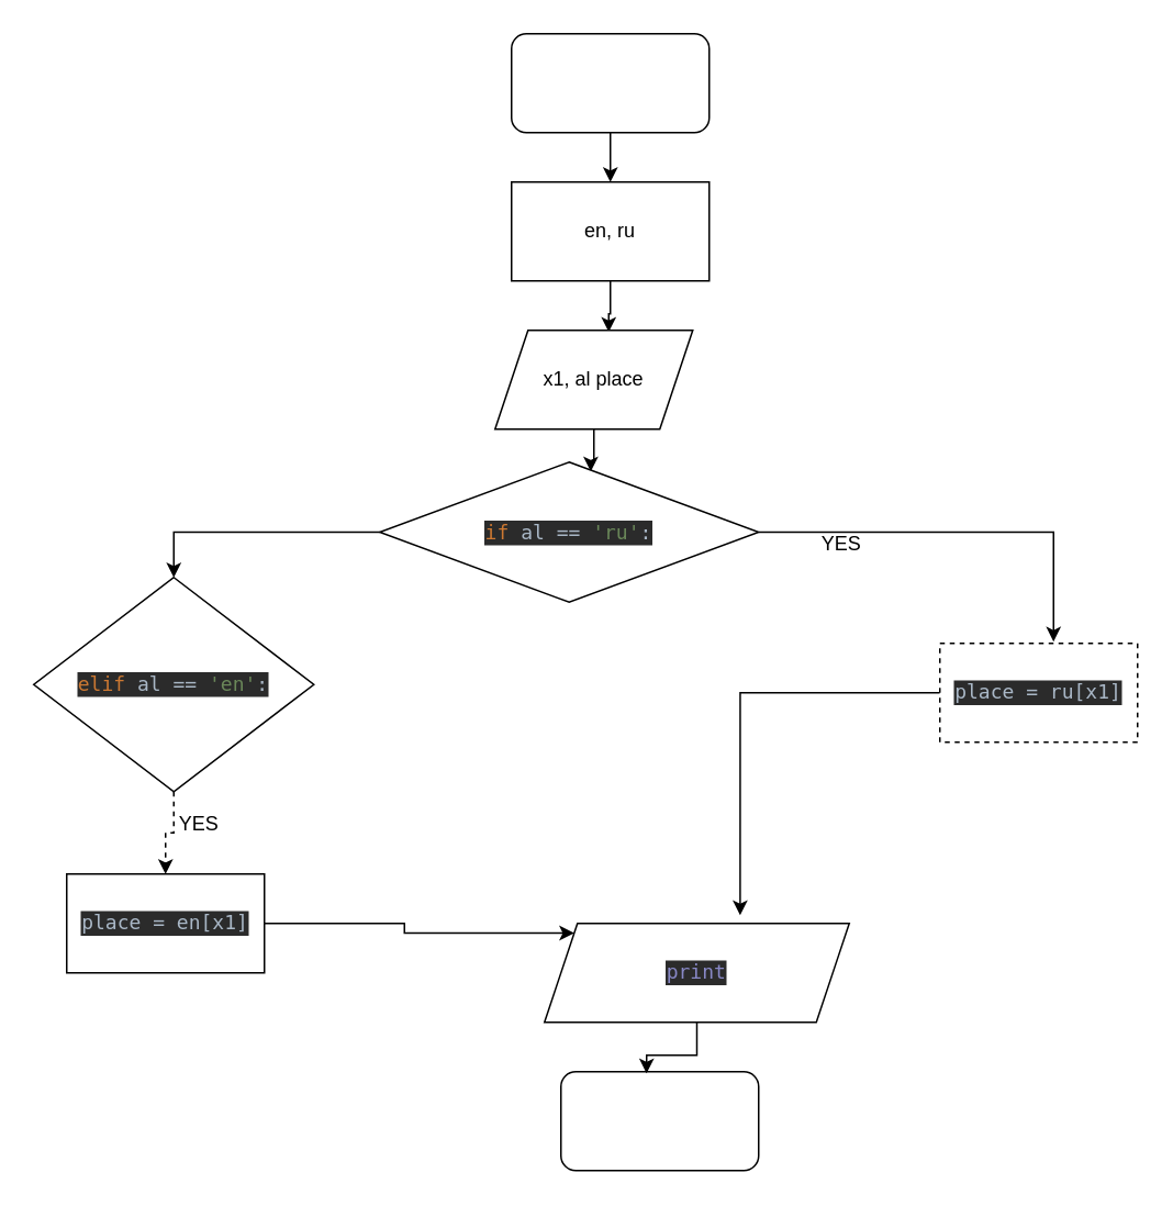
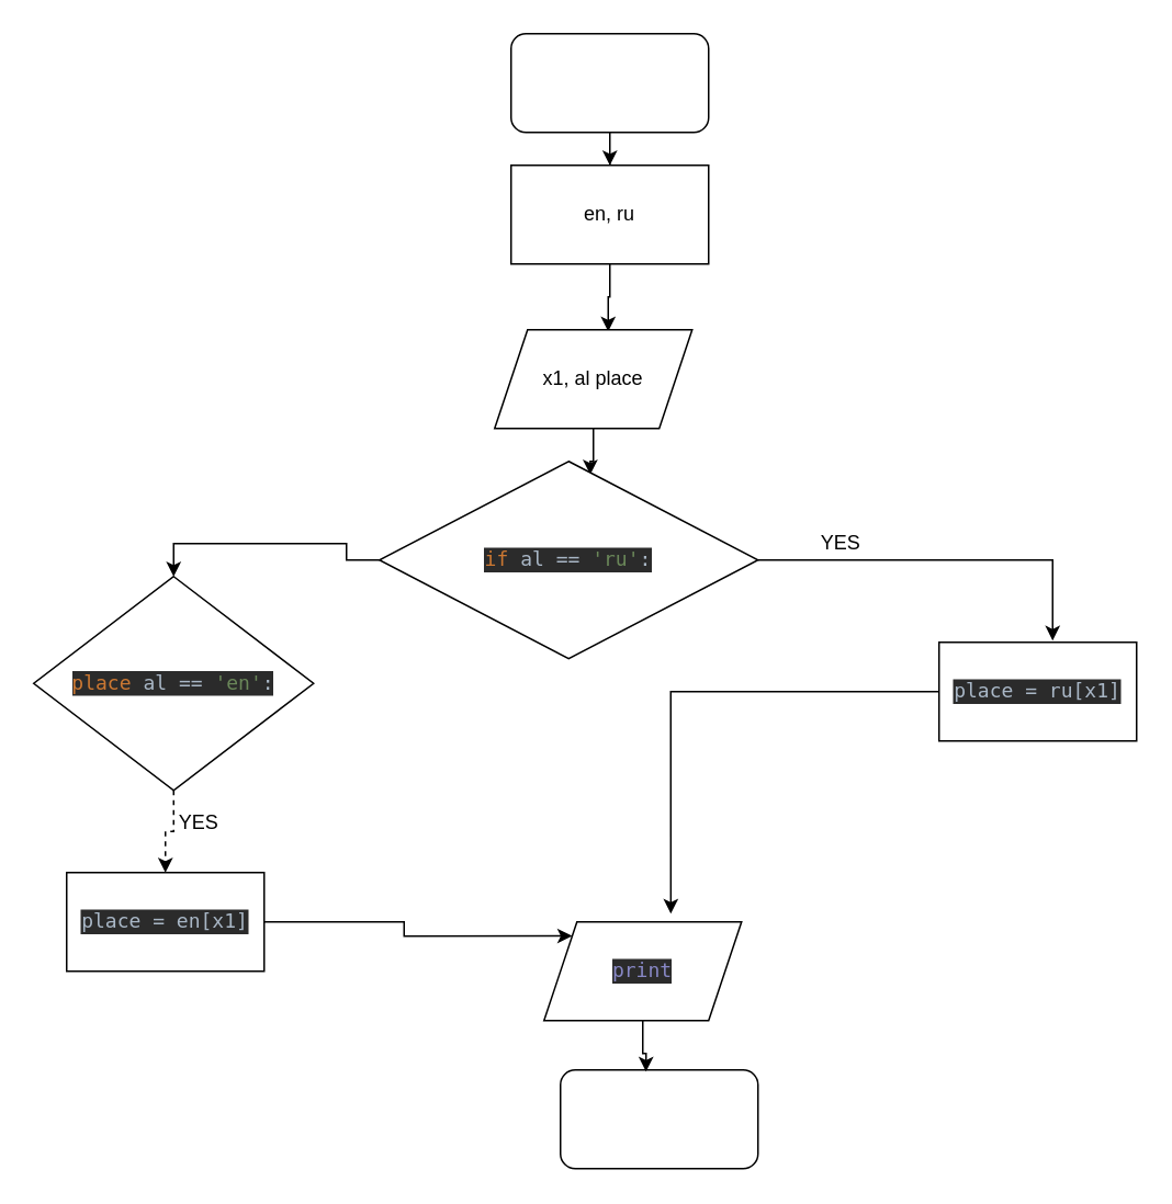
- <mxCell id="6" value="en, ru" style="rounded=0;whiteSpace=wrap;html=1;" vertex="1" parent="1"><mxGeometry x="310" y="110" width="120" height="60" as="geometry" /></mxCell>
+ <mxCell id="6" value="en, ru" style="rounded=0;whiteSpace=wrap;html=1;" vertex="1" parent="1"><mxGeometry x="310" y="100" width="120" height="60" as="geometry" /></mxCell>
- <mxCell id="11" value="&lt;pre style=&quot;background-color: #2b2b2b ; color: #a9b7c6 ; font-family: &amp;#34;jetbrains mono&amp;#34; , monospace ; font-size: 9 8pt&quot;&gt;&lt;span style=&quot;color: #cc7832&quot;&gt;if &lt;/span&gt;al == &lt;span style=&quot;color: #6a8759&quot;&gt;'ru'&lt;/span&gt;:&lt;/pre&gt;" style="rhombus;whiteSpace=wrap;html=1;" vertex="1" parent="1"><mxGeometry x="230" y="280" width="230" height="85" as="geometry" /></mxCell>
+ <mxCell id="11" value="&lt;pre style=&quot;background-color: #2b2b2b ; color: #a9b7c6 ; font-family: &amp;#34;jetbrains mono&amp;#34; , monospace ; font-size: 9 8pt&quot;&gt;&lt;span style=&quot;color: #cc7832&quot;&gt;if &lt;/span&gt;al == &lt;span style=&quot;color: #6a8759&quot;&gt;'ru'&lt;/span&gt;:&lt;/pre&gt;" style="rhombus;whiteSpace=wrap;html=1;" vertex="1" parent="1"><mxGeometry x="230" y="280" width="230" height="120" as="geometry" /></mxCell>
- <mxCell id="17" value="&lt;pre style=&quot;background-color: #2b2b2b ; color: #a9b7c6 ; font-family: &amp;#34;jetbrains mono&amp;#34; , monospace ; font-size: 9 8pt&quot;&gt;&lt;span style=&quot;color: #cc7832&quot;&gt;elif &lt;/span&gt;al == &lt;span style=&quot;color: #6a8759&quot;&gt;'en'&lt;/span&gt;:&lt;/pre&gt;" style="rhombus;whiteSpace=wrap;html=1;" vertex="1" parent="1"><mxGeometry x="20" y="350" width="170" height="130" as="geometry" /></mxCell>
+ <mxCell id="17" value="&lt;pre style=&quot;background-color: #2b2b2b ; color: #a9b7c6 ; font-family: &amp;#34;jetbrains mono&amp;#34; , monospace ; font-size: 9 8pt&quot;&gt;&lt;span style=&quot;color: #cc7832&quot;&gt;place &lt;/span&gt;al == &lt;span style=&quot;color: #6a8759&quot;&gt;'en'&lt;/span&gt;:&lt;/pre&gt;" style="rhombus;whiteSpace=wrap;html=1;" vertex="1" parent="1"><mxGeometry x="20" y="350" width="170" height="130" as="geometry" /></mxCell>
- <mxCell id="13" value="&lt;pre style=&quot;background-color: #2b2b2b ; color: #a9b7c6 ; font-family: &amp;#34;jetbrains mono&amp;#34; , monospace ; font-size: 9 8pt&quot;&gt;place = ru[x1]&lt;/pre&gt;" style="rounded=0;whiteSpace=wrap;html=1;dashed=1;" vertex="1" parent="1"><mxGeometry x="570" y="390" width="120" height="60" as="geometry" /></mxCell>
+ <mxCell id="13" value="&lt;pre style=&quot;background-color: #2b2b2b ; color: #a9b7c6 ; font-family: &amp;#34;jetbrains mono&amp;#34; , monospace ; font-size: 9 8pt&quot;&gt;place = ru[x1]&lt;/pre&gt;" style="rounded=0;whiteSpace=wrap;html=1;" vertex="1" parent="1"><mxGeometry x="570" y="390" width="120" height="60" as="geometry" /></mxCell>
- <mxCell id="19" value="&lt;pre style=&quot;background-color: #2b2b2b ; color: #a9b7c6 ; font-family: &amp;#34;jetbrains mono&amp;#34; , monospace ; font-size: 9 8pt&quot;&gt;&lt;span style=&quot;color: #8888c6&quot;&gt;print&lt;/span&gt;&lt;/pre&gt;" style="shape=parallelogram;perimeter=parallelogramPerimeter;whiteSpace=wrap;html=1;fixedSize=1;" vertex="1" parent="1"><mxGeometry x="330" y="560" width="185" height="60" as="geometry" /></mxCell>
+ <mxCell id="19" value="&lt;pre style=&quot;background-color: #2b2b2b ; color: #a9b7c6 ; font-family: &amp;#34;jetbrains mono&amp;#34; , monospace ; font-size: 9 8pt&quot;&gt;&lt;span style=&quot;color: #8888c6&quot;&gt;print&lt;/span&gt;&lt;/pre&gt;" style="shape=parallelogram;perimeter=parallelogramPerimeter;whiteSpace=wrap;html=1;fixedSize=1;" vertex="1" parent="1"><mxGeometry x="330" y="560" width="120" height="60" as="geometry" /></mxCell>
